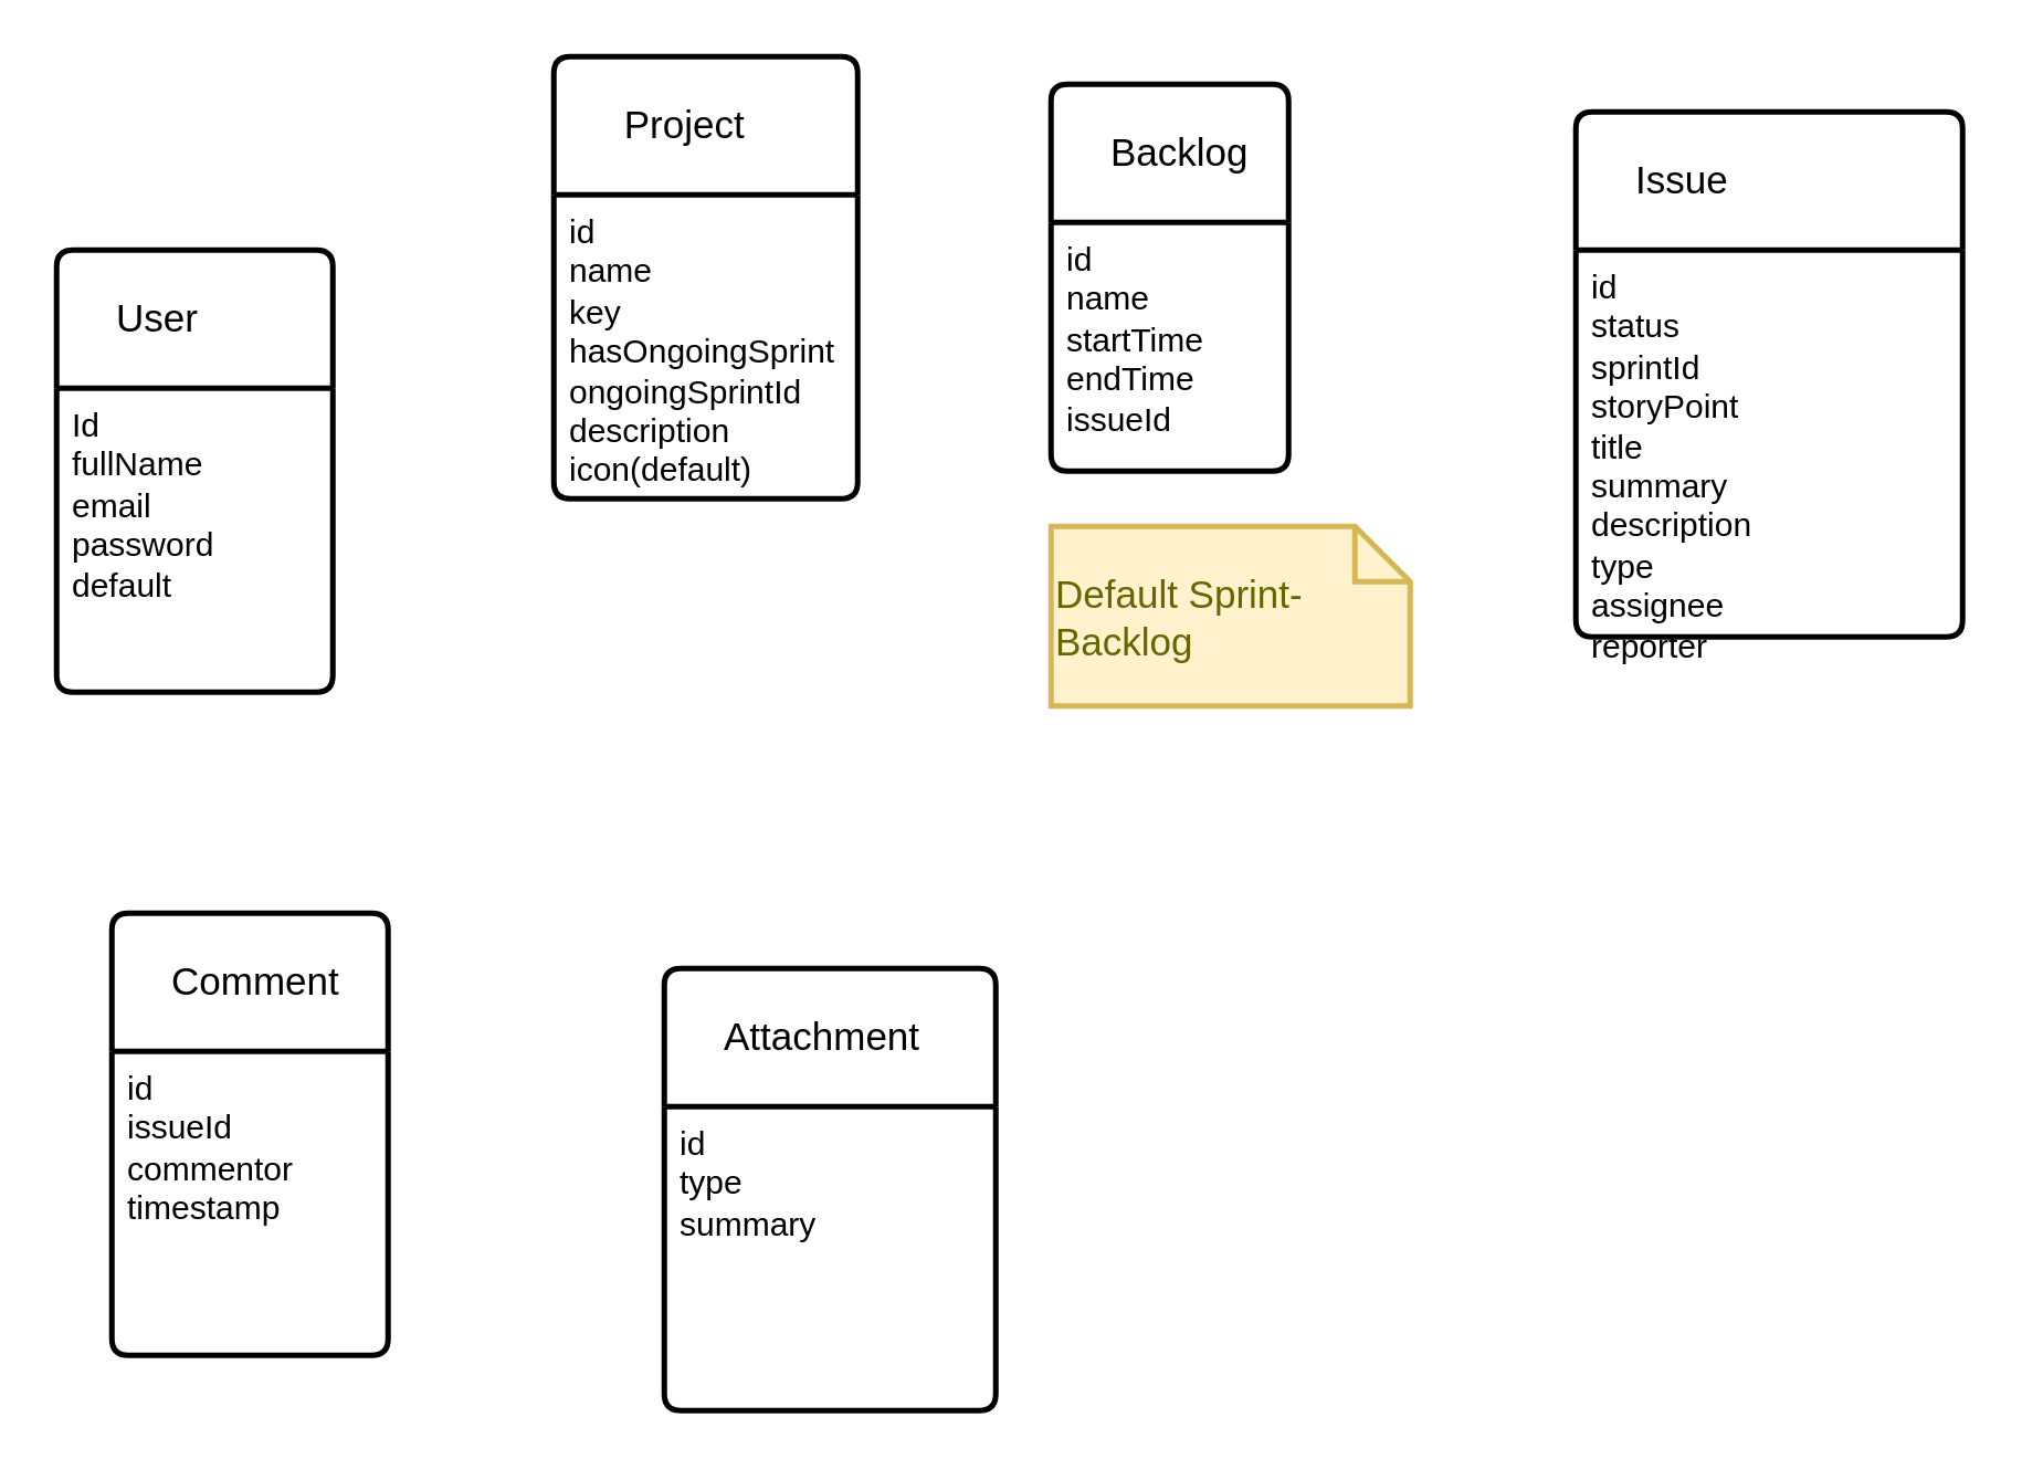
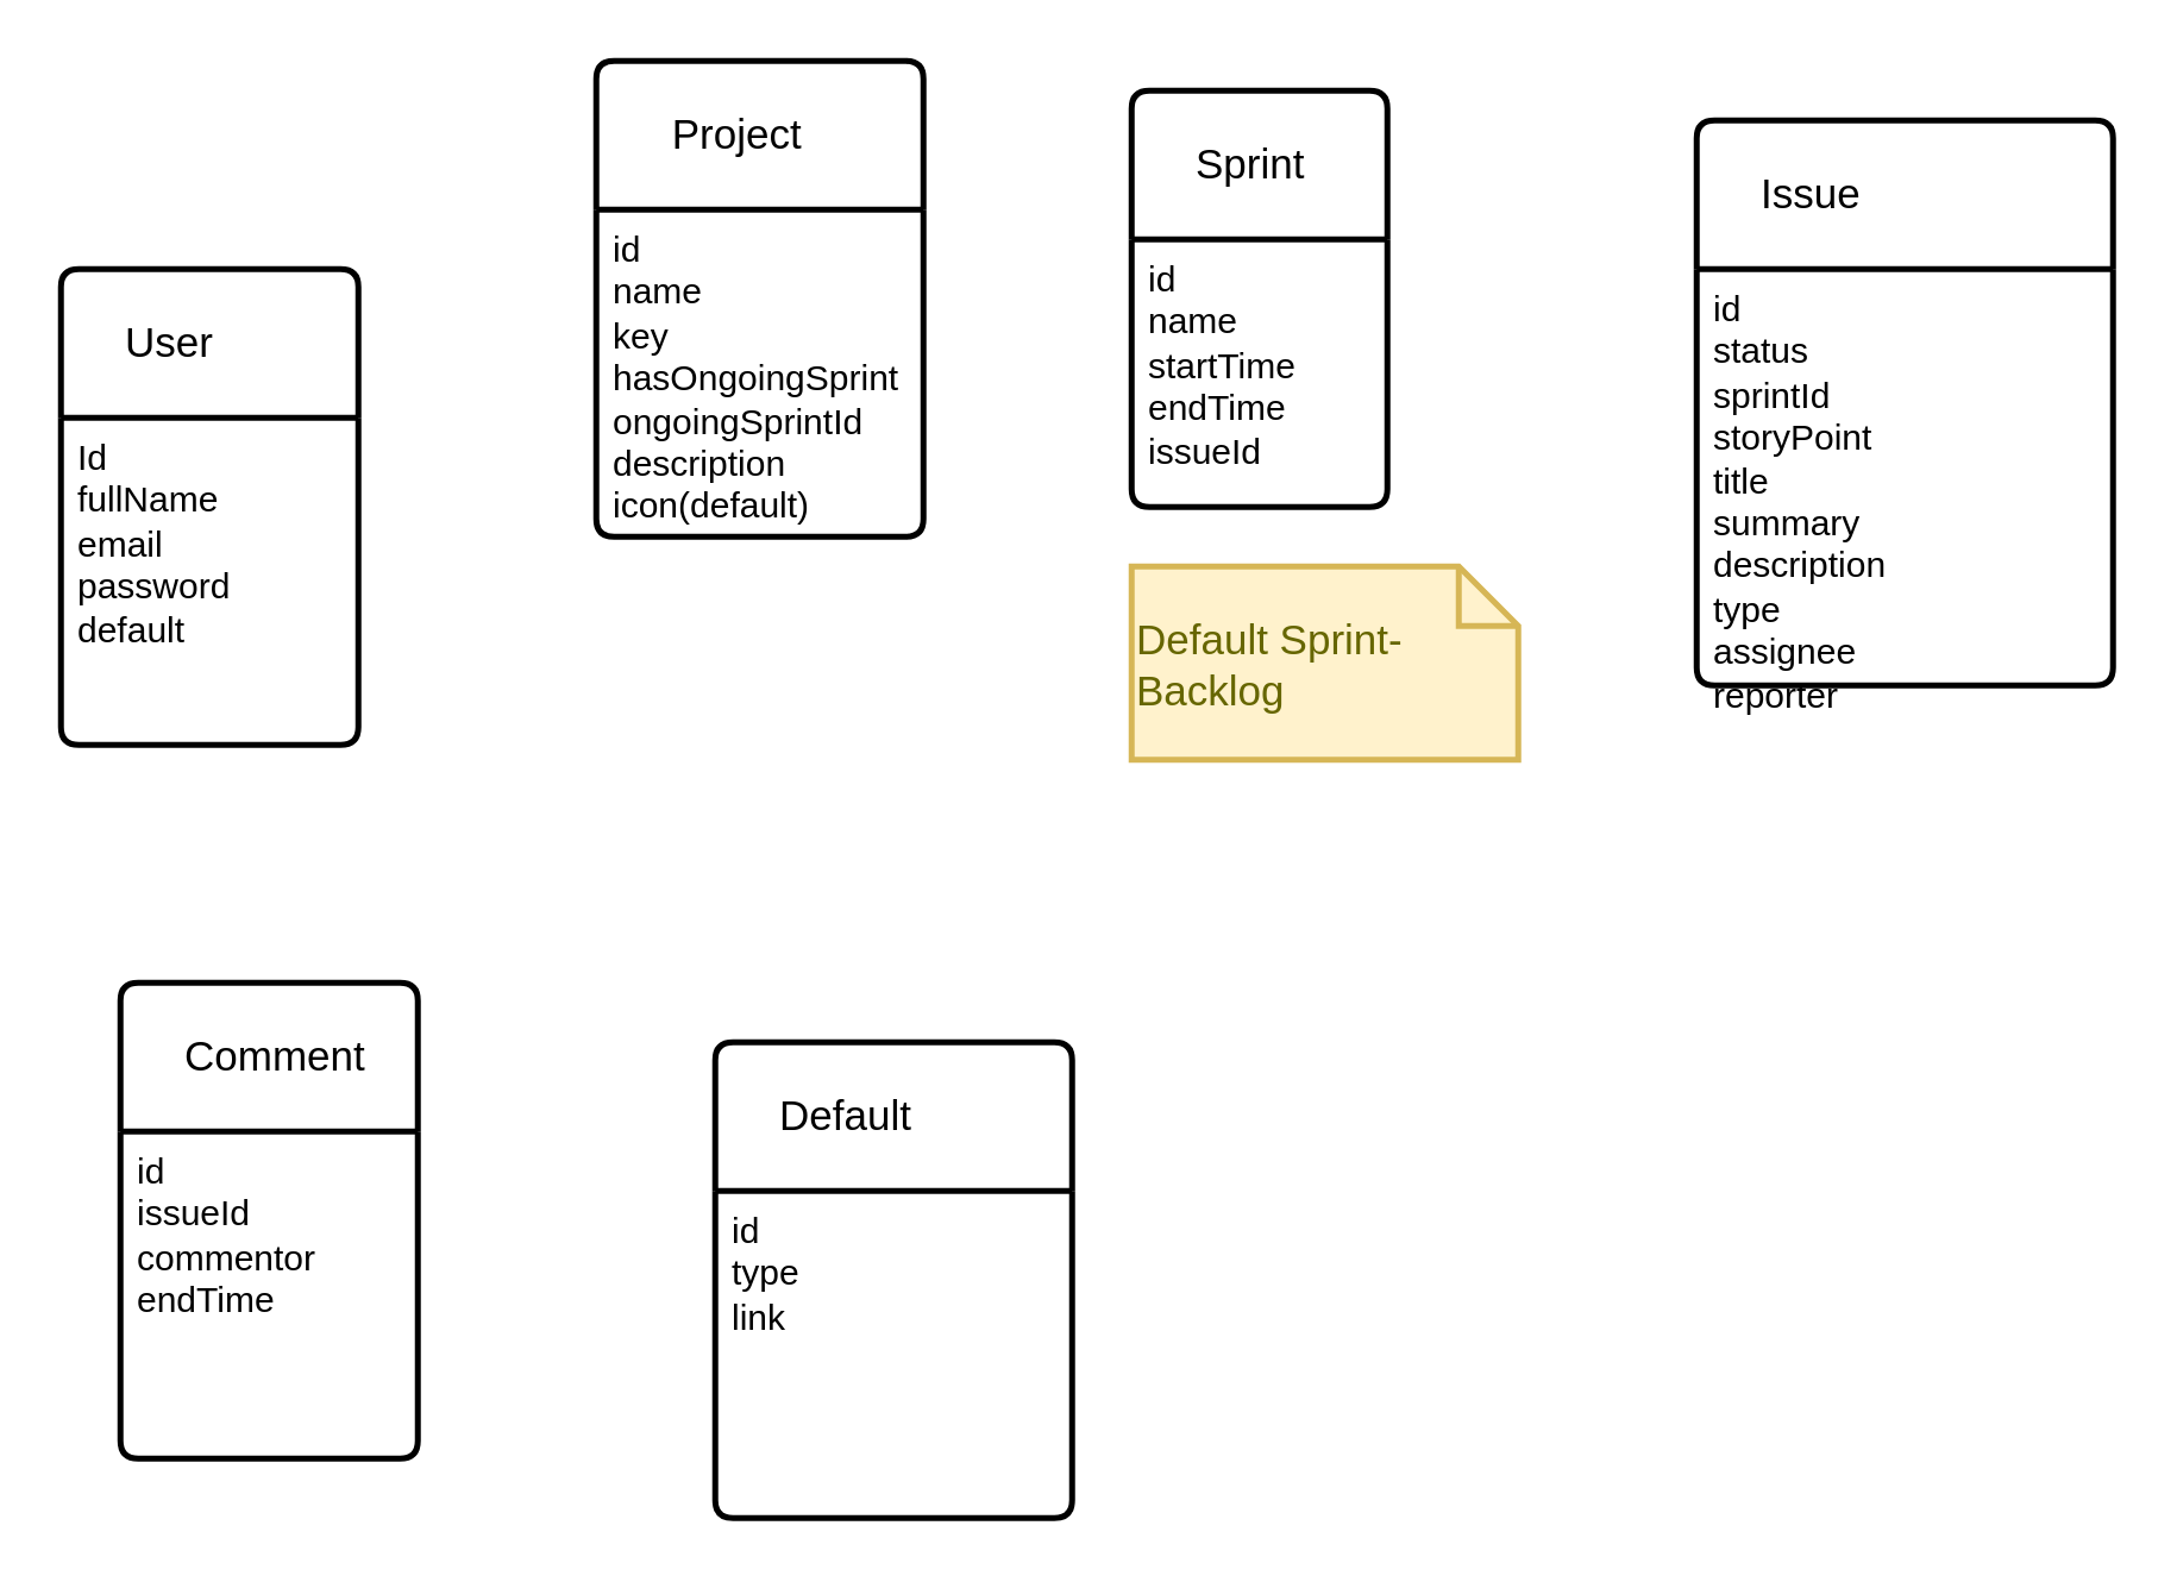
- <mxCell id="6" value="&lt;span id=&quot;docs-internal-guid-b362fcdb-7fff-917d-6e88-48ba830d9adc&quot;&gt;Backlog&lt;/span&gt;" style="swimlane;childLayout=stackLayout;horizontal=1;startSize=50;horizontalStack=0;rounded=1;fontSize=14;fontStyle=0;strokeWidth=2;resizeParent=0;resizeLast=1;shadow=0;dashed=0;align=left;arcSize=4;whiteSpace=wrap;html=1;spacing=22;" parent="1" vertex="1"><mxGeometry x="380" y="30" width="86" height="140" as="geometry" /></mxCell>
+ <mxCell id="6" value="&lt;span id=&quot;docs-internal-guid-b362fcdb-7fff-917d-6e88-48ba830d9adc&quot;&gt;Sprint&lt;/span&gt;" style="swimlane;childLayout=stackLayout;horizontal=1;startSize=50;horizontalStack=0;rounded=1;fontSize=14;fontStyle=0;strokeWidth=2;resizeParent=0;resizeLast=1;shadow=0;dashed=0;align=left;arcSize=4;whiteSpace=wrap;html=1;spacing=22;" parent="1" vertex="1"><mxGeometry x="380" y="30" width="86" height="140" as="geometry" /></mxCell>
- <mxCell id="12" value="Attachment" style="swimlane;childLayout=stackLayout;horizontal=1;startSize=50;horizontalStack=0;rounded=1;fontSize=14;fontStyle=0;strokeWidth=2;resizeParent=0;resizeLast=1;shadow=0;dashed=0;align=left;arcSize=4;whiteSpace=wrap;html=1;spacing=22;" parent="1" vertex="1"><mxGeometry x="240" y="350" width="120" height="160" as="geometry" /></mxCell>
+ <mxCell id="12" value="Default" style="swimlane;childLayout=stackLayout;horizontal=1;startSize=50;horizontalStack=0;rounded=1;fontSize=14;fontStyle=0;strokeWidth=2;resizeParent=0;resizeLast=1;shadow=0;dashed=0;align=left;arcSize=4;whiteSpace=wrap;html=1;spacing=22;" parent="1" vertex="1"><mxGeometry x="240" y="350" width="120" height="160" as="geometry" /></mxCell>
- <mxCell id="9" value="&lt;div&gt;id&lt;/div&gt;&lt;div&gt;issueId&lt;/div&gt;&lt;div&gt;commentor&lt;/div&gt;&lt;div&gt;timestamp&lt;/div&gt;" style="align=left;strokeColor=none;fillColor=none;spacingLeft=4;fontSize=12;verticalAlign=top;resizable=0;rotatable=0;part=1;html=1;" parent="8" vertex="1"><mxGeometry y="50" width="100" height="110" as="geometry" /></mxCell>
+ <mxCell id="9" value="&lt;div&gt;id&lt;/div&gt;&lt;div&gt;issueId&lt;/div&gt;&lt;div&gt;commentor&lt;/div&gt;&lt;div&gt;endTime&lt;/div&gt;" style="align=left;strokeColor=none;fillColor=none;spacingLeft=4;fontSize=12;verticalAlign=top;resizable=0;rotatable=0;part=1;html=1;" parent="8" vertex="1"><mxGeometry y="50" width="100" height="110" as="geometry" /></mxCell>
- <mxCell id="13" value="&lt;div&gt;id&lt;/div&gt;&lt;div&gt;type&lt;/div&gt;&lt;div&gt;summary&lt;/div&gt;" style="align=left;strokeColor=none;fillColor=none;spacingLeft=4;fontSize=12;verticalAlign=top;resizable=0;rotatable=0;part=1;html=1;" parent="12" vertex="1"><mxGeometry y="50" width="120" height="110" as="geometry" /></mxCell>
+ <mxCell id="13" value="&lt;div&gt;id&lt;/div&gt;&lt;div&gt;type&lt;/div&gt;&lt;div&gt;link&lt;/div&gt;" style="align=left;strokeColor=none;fillColor=none;spacingLeft=4;fontSize=12;verticalAlign=top;resizable=0;rotatable=0;part=1;html=1;" parent="12" vertex="1"><mxGeometry y="50" width="120" height="110" as="geometry" /></mxCell>
